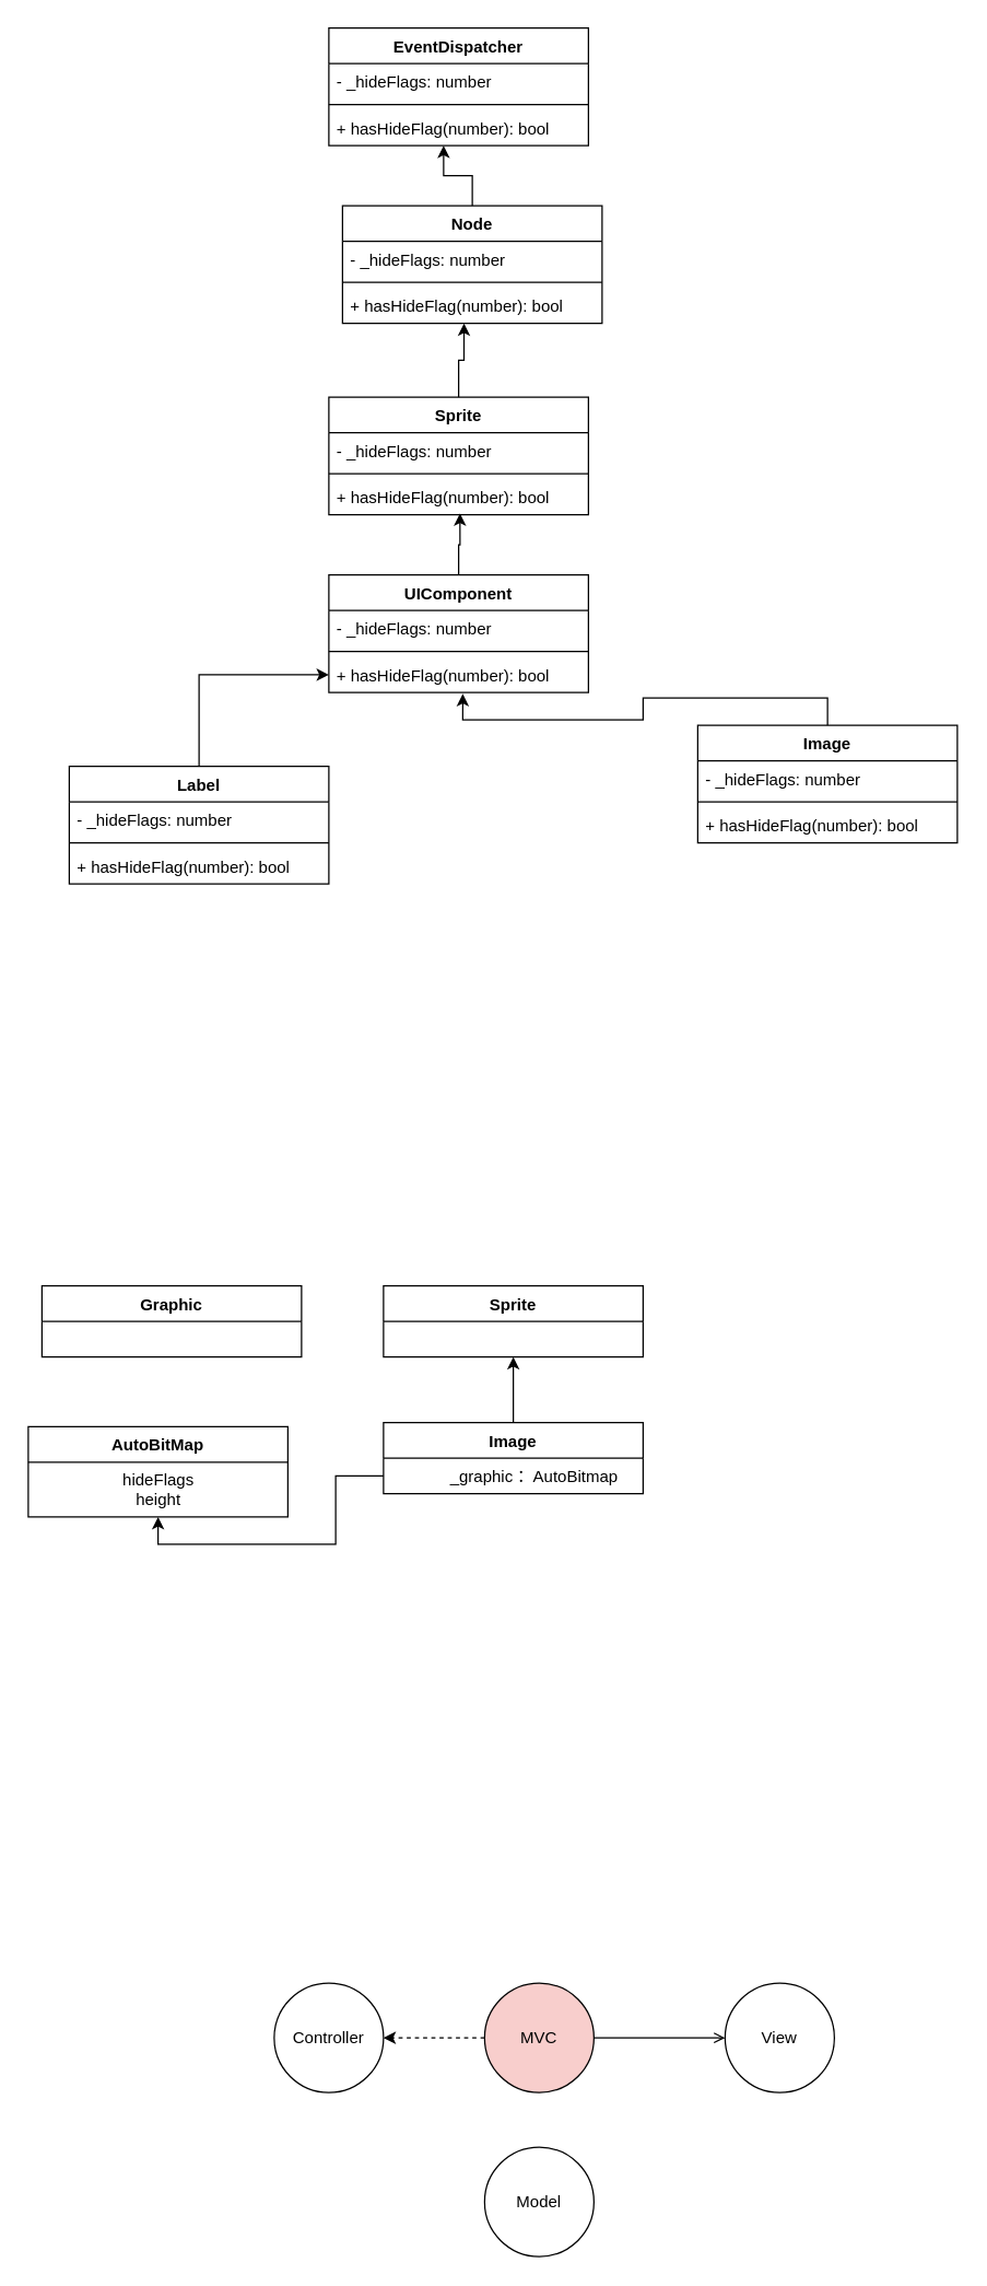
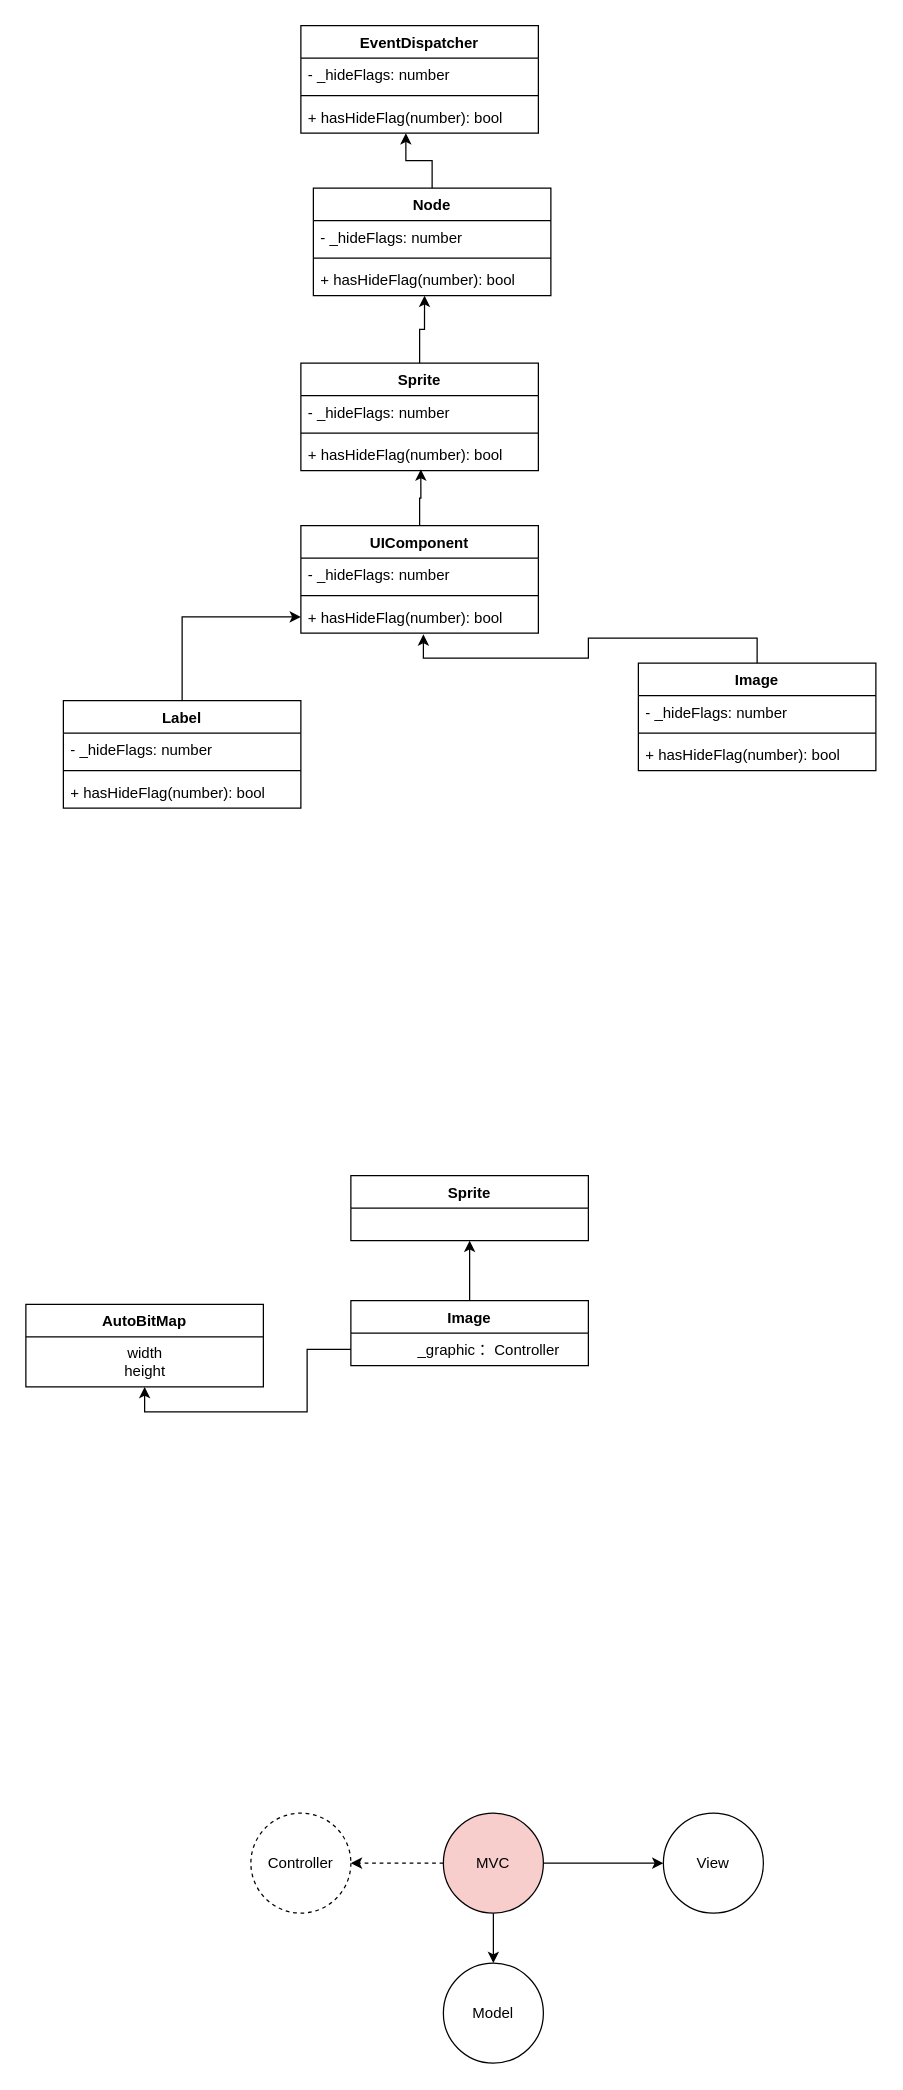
- <mxCell id="38" value="Graphic" style="swimlane;fontStyle=1;align=center;verticalAlign=top;childLayout=stackLayout;horizontal=1;startSize=26;horizontalStack=0;resizeParent=1;resizeParentMax=0;resizeLast=0;collapsible=1;marginBottom=0;" parent="1" vertex="1"><mxGeometry x="30" y="940" width="190" height="52" as="geometry" /></mxCell>
- <mxCell id="35" value="_graphic： AutoBitmap" style="text;html=1;align=center;verticalAlign=middle;resizable=0;points=[];autosize=1;strokeColor=none;fillColor=none;" parent="1" vertex="1"><mxGeometry x="315" y="1065" width="150" height="30" as="geometry" /></mxCell>
+ <mxCell id="35" value="_graphic： Controller" style="text;html=1;align=center;verticalAlign=middle;resizable=0;points=[];autosize=1;strokeColor=none;fillColor=none;" parent="1" vertex="1"><mxGeometry x="315" y="1065" width="150" height="30" as="geometry" /></mxCell>
- <mxCell id="37" value="hideFlags&lt;br&gt;height" style="text;html=1;align=center;verticalAlign=middle;resizable=0;points=[];autosize=1;strokeColor=none;fillColor=none;" parent="36" vertex="1"><mxGeometry y="26" width="190" height="40" as="geometry" /></mxCell>
+ <mxCell id="37" value="width&lt;br&gt;height" style="text;html=1;align=center;verticalAlign=middle;resizable=0;points=[];autosize=1;strokeColor=none;fillColor=none;" parent="36" vertex="1"><mxGeometry y="26" width="190" height="40" as="geometry" /></mxCell>
- <mxCell id="45" value="Controller" style="ellipse;whiteSpace=wrap;html=1;aspect=fixed;" vertex="1" parent="1"><mxGeometry x="200" y="1450" width="80" height="80" as="geometry" /></mxCell>
+ <mxCell id="45" value="Controller" style="ellipse;whiteSpace=wrap;html=1;aspect=fixed;dashed=1;" vertex="1" parent="1"><mxGeometry x="200" y="1450" width="80" height="80" as="geometry" /></mxCell>
- <mxCell id="39" style="edgeStyle=orthogonalEdgeStyle;rounded=0;orthogonalLoop=1;jettySize=auto;html=1;endArrow=open;" edge="1" parent="1" source="42" target="43"><mxGeometry relative="1" as="geometry" /></mxCell>
+ <mxCell id="39" style="edgeStyle=orthogonalEdgeStyle;rounded=0;orthogonalLoop=1;jettySize=auto;html=1;" edge="1" parent="1" source="42" target="43"><mxGeometry relative="1" as="geometry" /></mxCell>
+ <mxCell id="40" style="edgeStyle=orthogonalEdgeStyle;rounded=0;orthogonalLoop=1;jettySize=auto;html=1;" edge="1" parent="1" source="42" target="44"><mxGeometry relative="1" as="geometry" /></mxCell>
